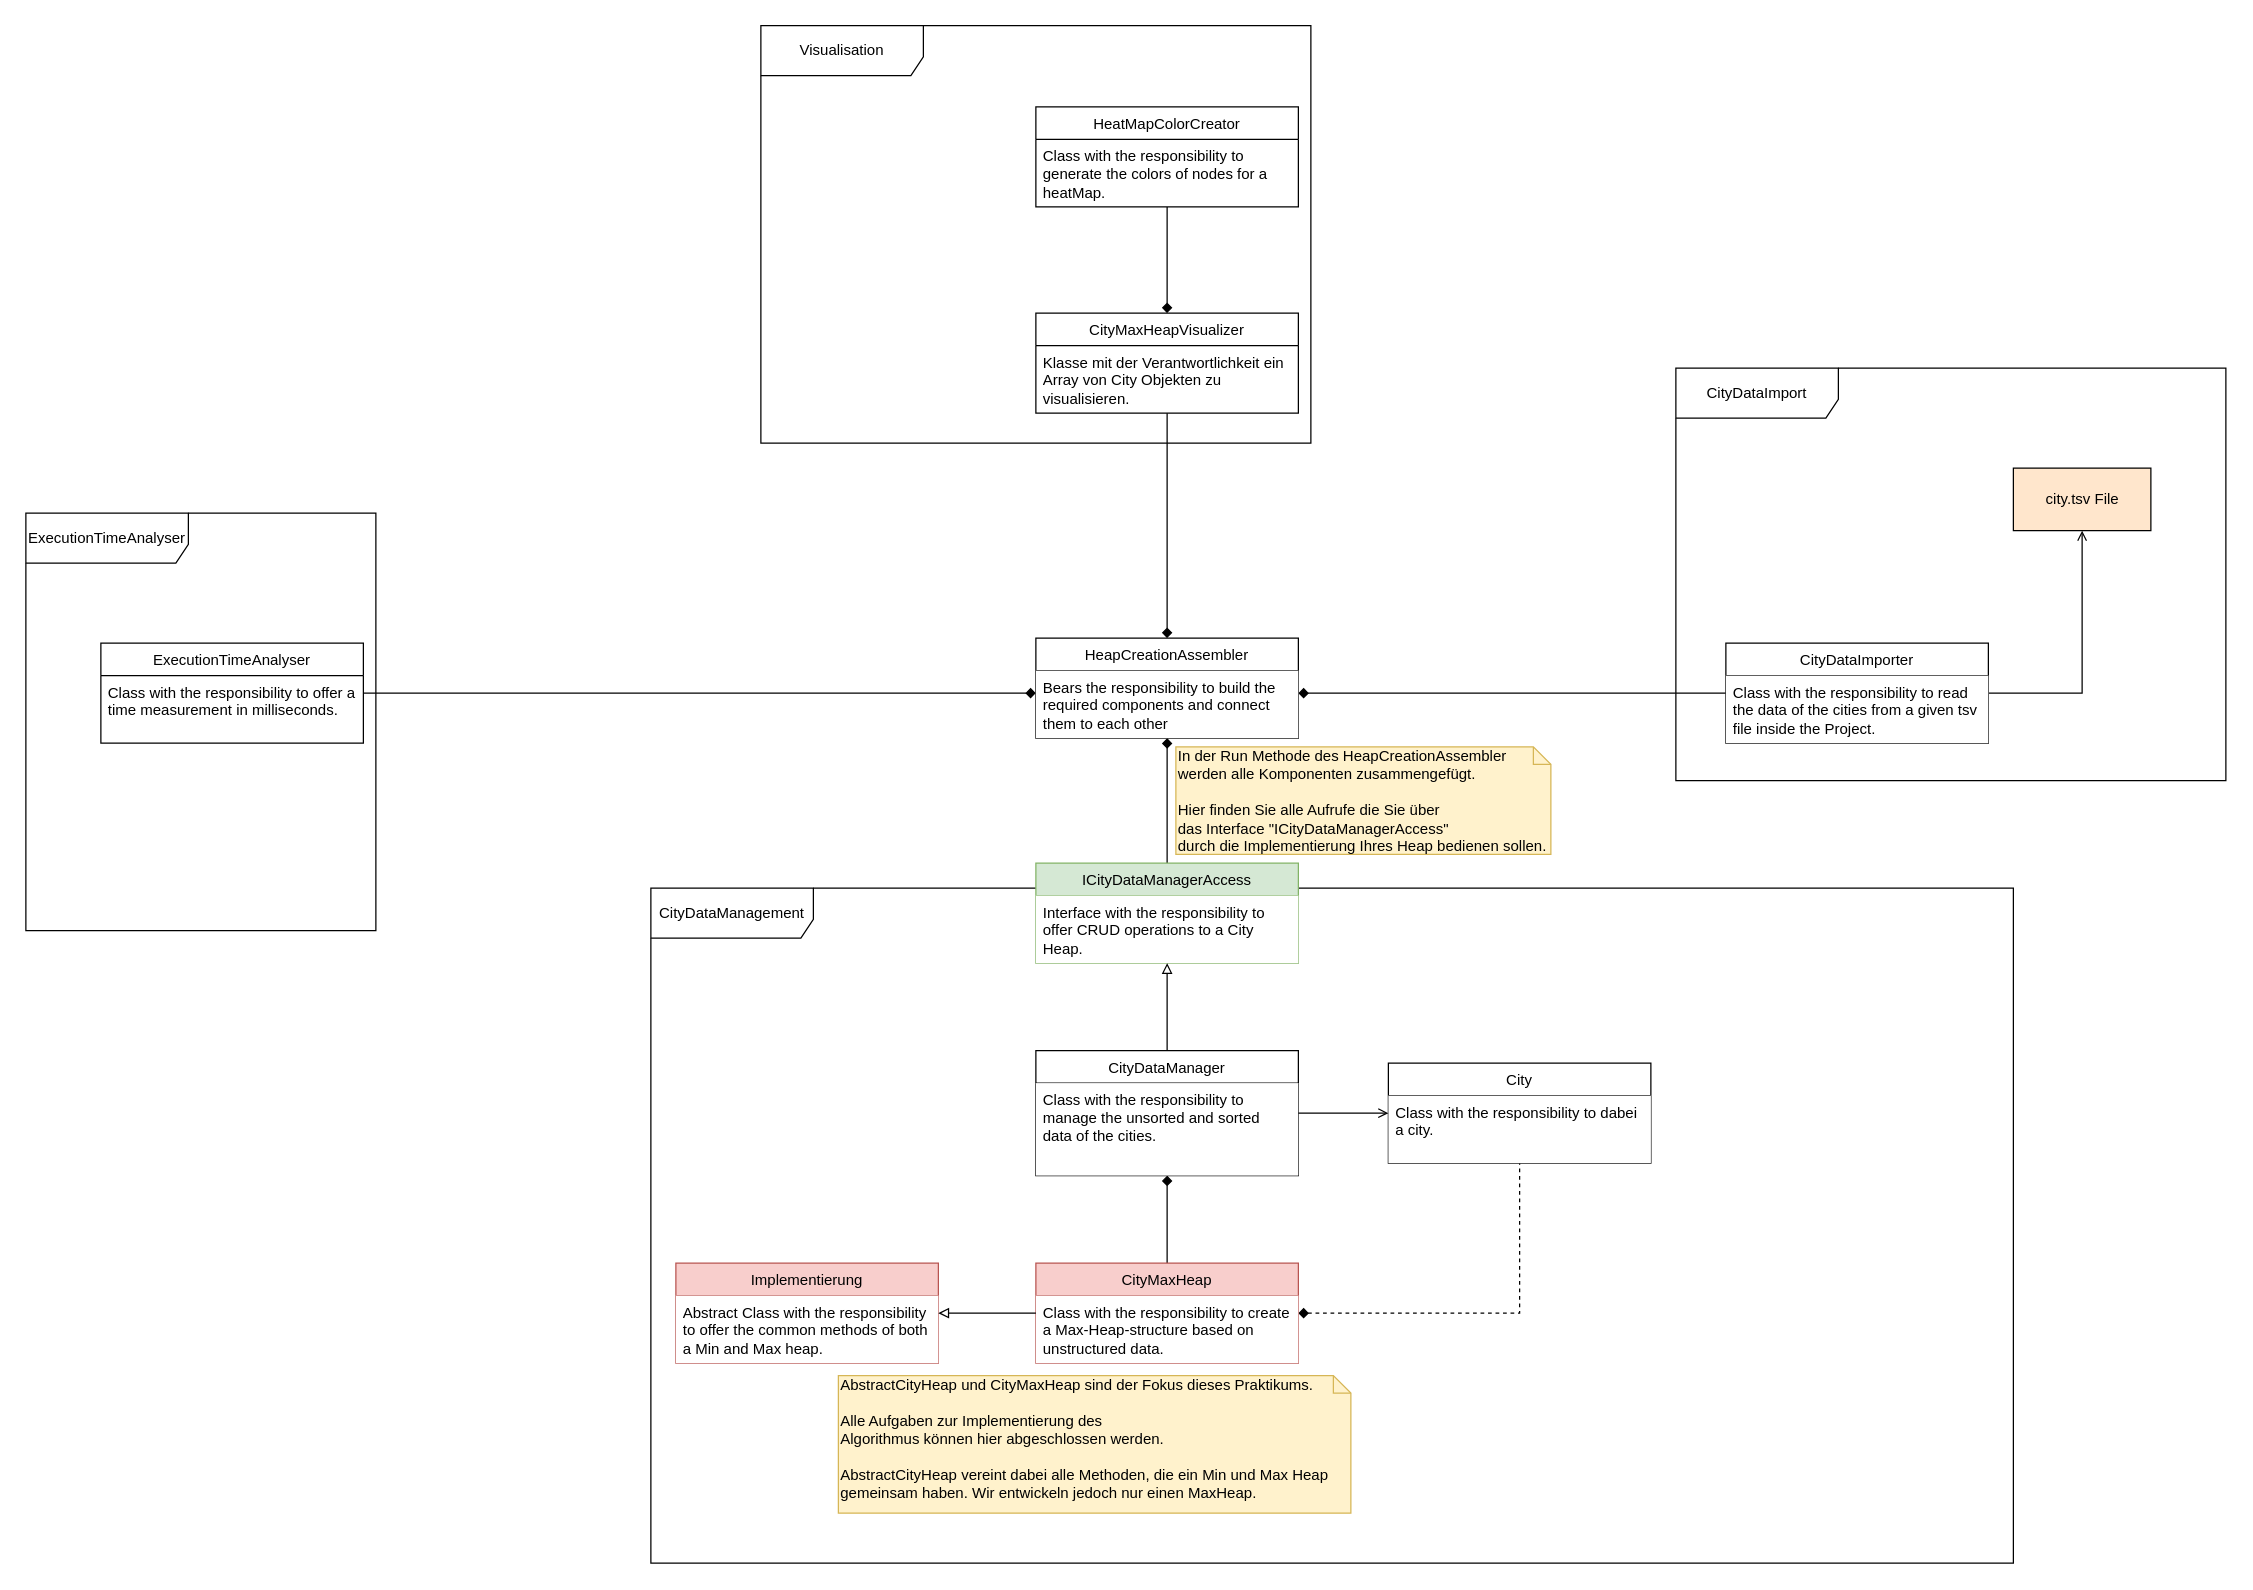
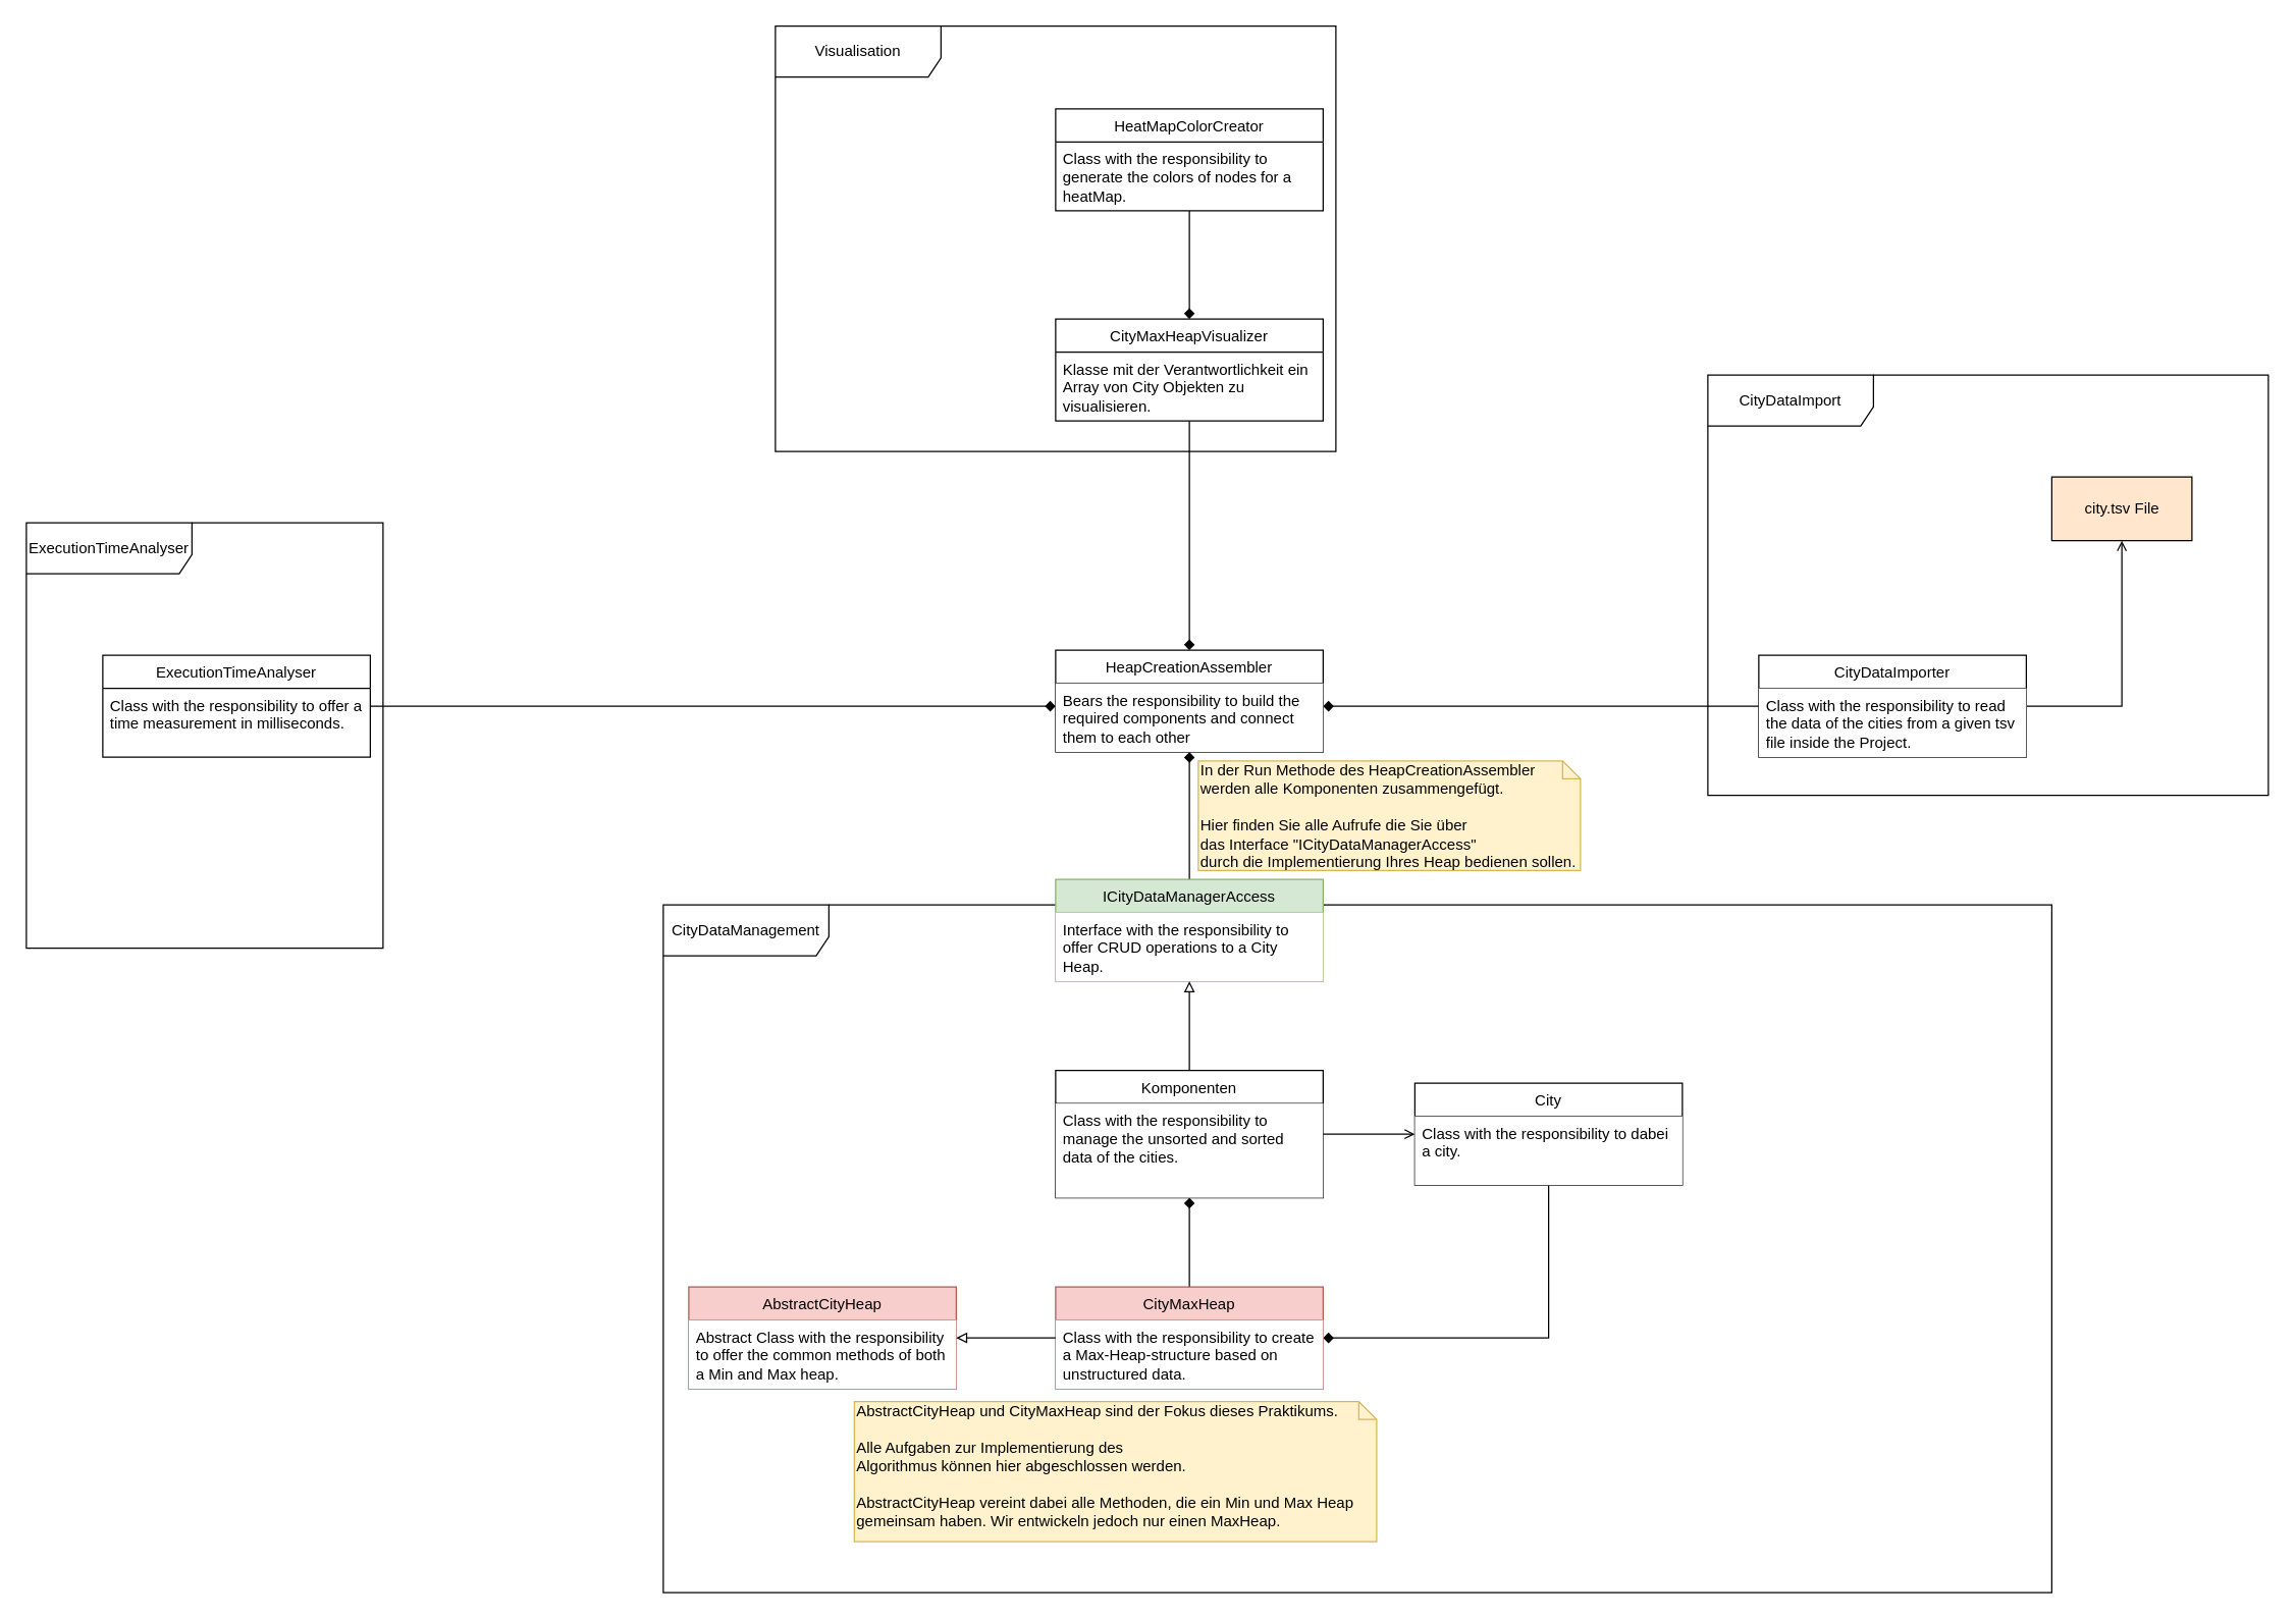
- <mxCell id="24" value="CityDataManager" style="swimlane;fontStyle=0;childLayout=stackLayout;horizontal=1;startSize=26;horizontalStack=0;resizeParent=1;resizeParentMax=0;resizeLast=0;collapsible=1;marginBottom=0;" parent="1" vertex="1"><mxGeometry x="828" y="840" width="210" height="100" as="geometry" /></mxCell>
+ <mxCell id="24" value="Komponenten" style="swimlane;fontStyle=0;childLayout=stackLayout;horizontal=1;startSize=26;horizontalStack=0;resizeParent=1;resizeParentMax=0;resizeLast=0;collapsible=1;marginBottom=0;" parent="1" vertex="1"><mxGeometry x="828" y="840" width="210" height="100" as="geometry" /></mxCell>
- <mxCell id="35" value="Implementierung" style="swimlane;fontStyle=0;childLayout=stackLayout;horizontal=1;startSize=26;fillColor=#f8cecc;horizontalStack=0;resizeParent=1;resizeParentMax=0;resizeLast=0;collapsible=1;marginBottom=0;strokeColor=#b85450;" parent="1" vertex="1"><mxGeometry x="540" y="1010" width="210" height="80" as="geometry" /></mxCell>
+ <mxCell id="35" value="AbstractCityHeap" style="swimlane;fontStyle=0;childLayout=stackLayout;horizontal=1;startSize=26;fillColor=#f8cecc;horizontalStack=0;resizeParent=1;resizeParentMax=0;resizeLast=0;collapsible=1;marginBottom=0;strokeColor=#b85450;" parent="1" vertex="1"><mxGeometry x="540" y="1010" width="210" height="80" as="geometry" /></mxCell>
- <mxCell id="26" style="edgeStyle=orthogonalEdgeStyle;rounded=0;orthogonalLoop=1;jettySize=auto;html=1;startArrow=diamond;startFill=1;endArrow=none;endFill=0;dashed=1;" parent="1" source="27" target="29" edge="1"><mxGeometry relative="1" as="geometry" /></mxCell>
+ <mxCell id="26" style="edgeStyle=orthogonalEdgeStyle;rounded=0;orthogonalLoop=1;jettySize=auto;html=1;startArrow=diamond;startFill=1;endArrow=none;endFill=0;" parent="1" source="27" target="29" edge="1"><mxGeometry relative="1" as="geometry" /></mxCell>
